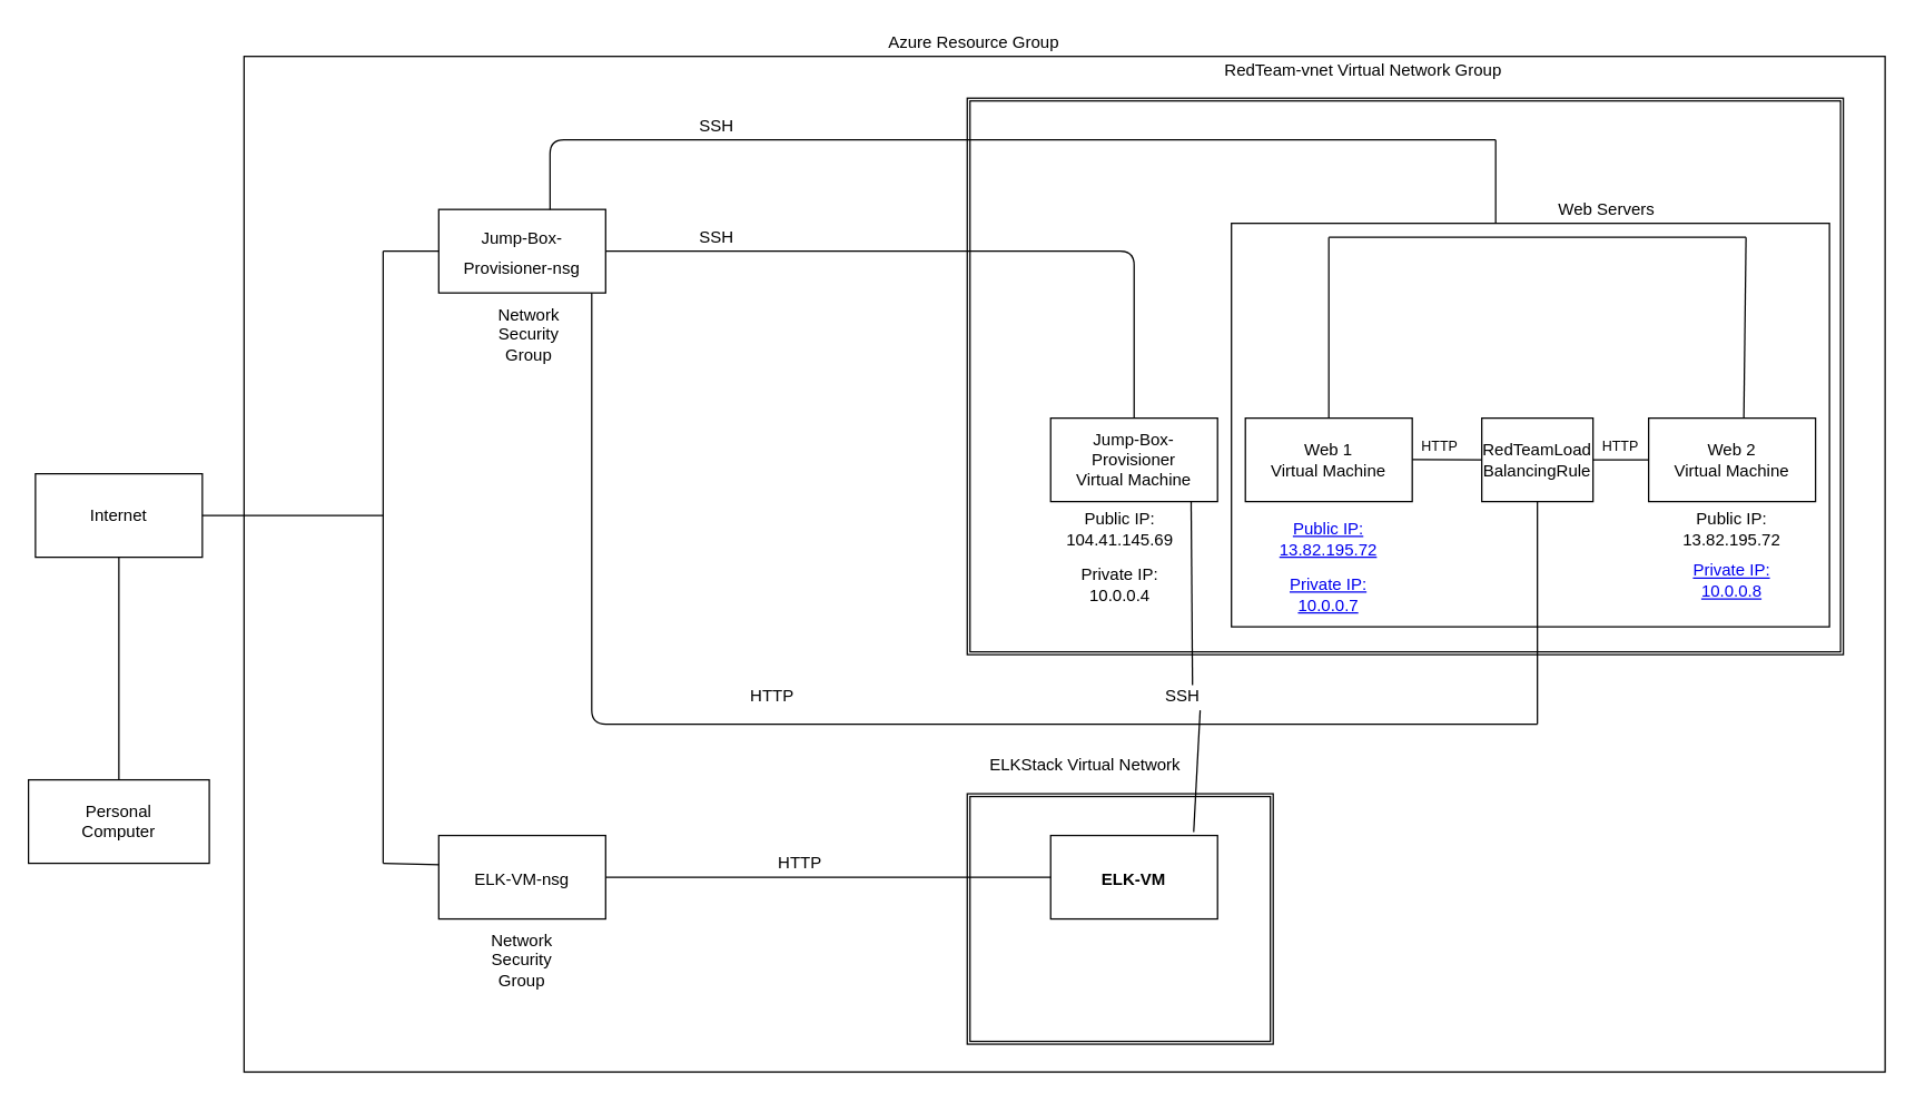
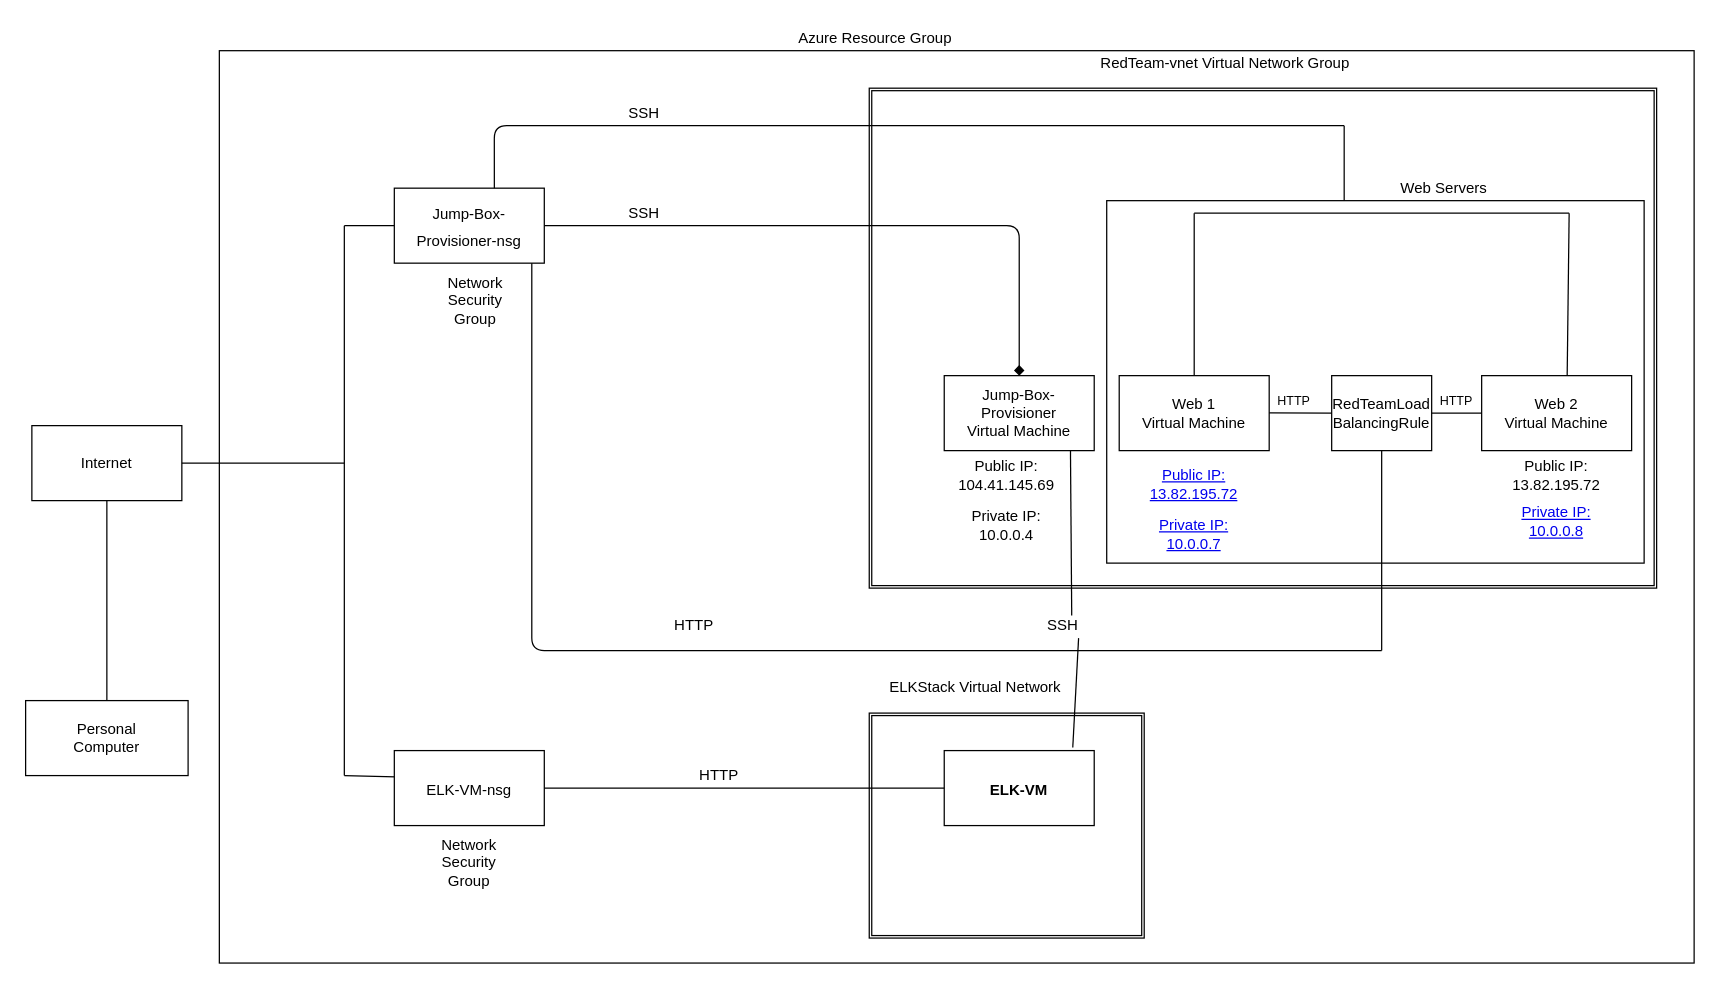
- <mxCell id="15" value="" style="endArrow=none;html=1;exitX=1;exitY=0.5;exitDx=0;exitDy=0;" edge="1" parent="1" source="12" target="16"><mxGeometry width="50" height="50" relative="1" as="geometry"><mxPoint x="375" y="360" as="sourcePoint" /><mxPoint x="515" y="180" as="targetPoint" /><Array as="points"><mxPoint x="815" y="180" /></Array></mxGeometry></mxCell>
+ <mxCell id="15" value="" style="endArrow=diamond;html=1;exitX=1;exitY=0.5;exitDx=0;exitDy=0;" edge="1" parent="1" source="12" target="16"><mxGeometry width="50" height="50" relative="1" as="geometry"><mxPoint x="375" y="360" as="sourcePoint" /><mxPoint x="515" y="180" as="targetPoint" /><Array as="points"><mxPoint x="815" y="180" /></Array></mxGeometry></mxCell>
